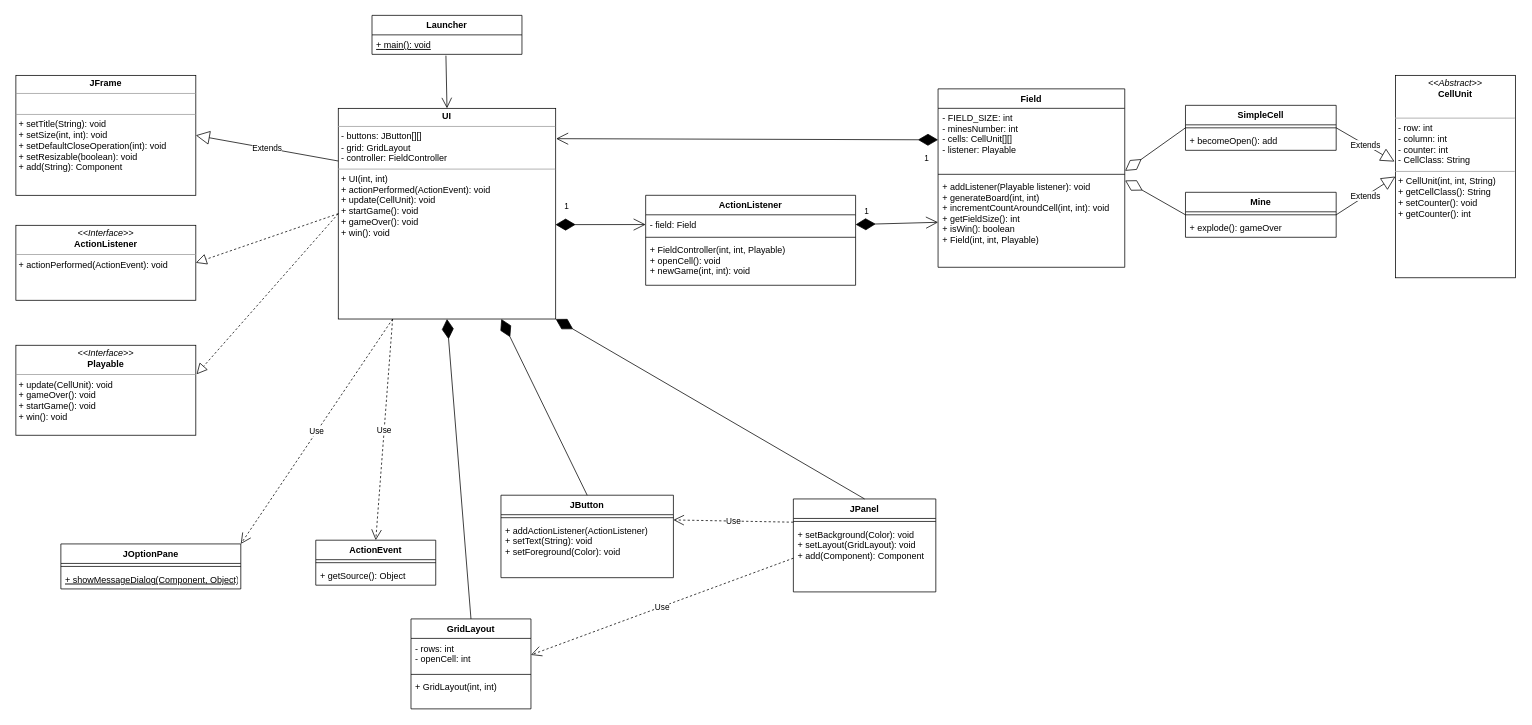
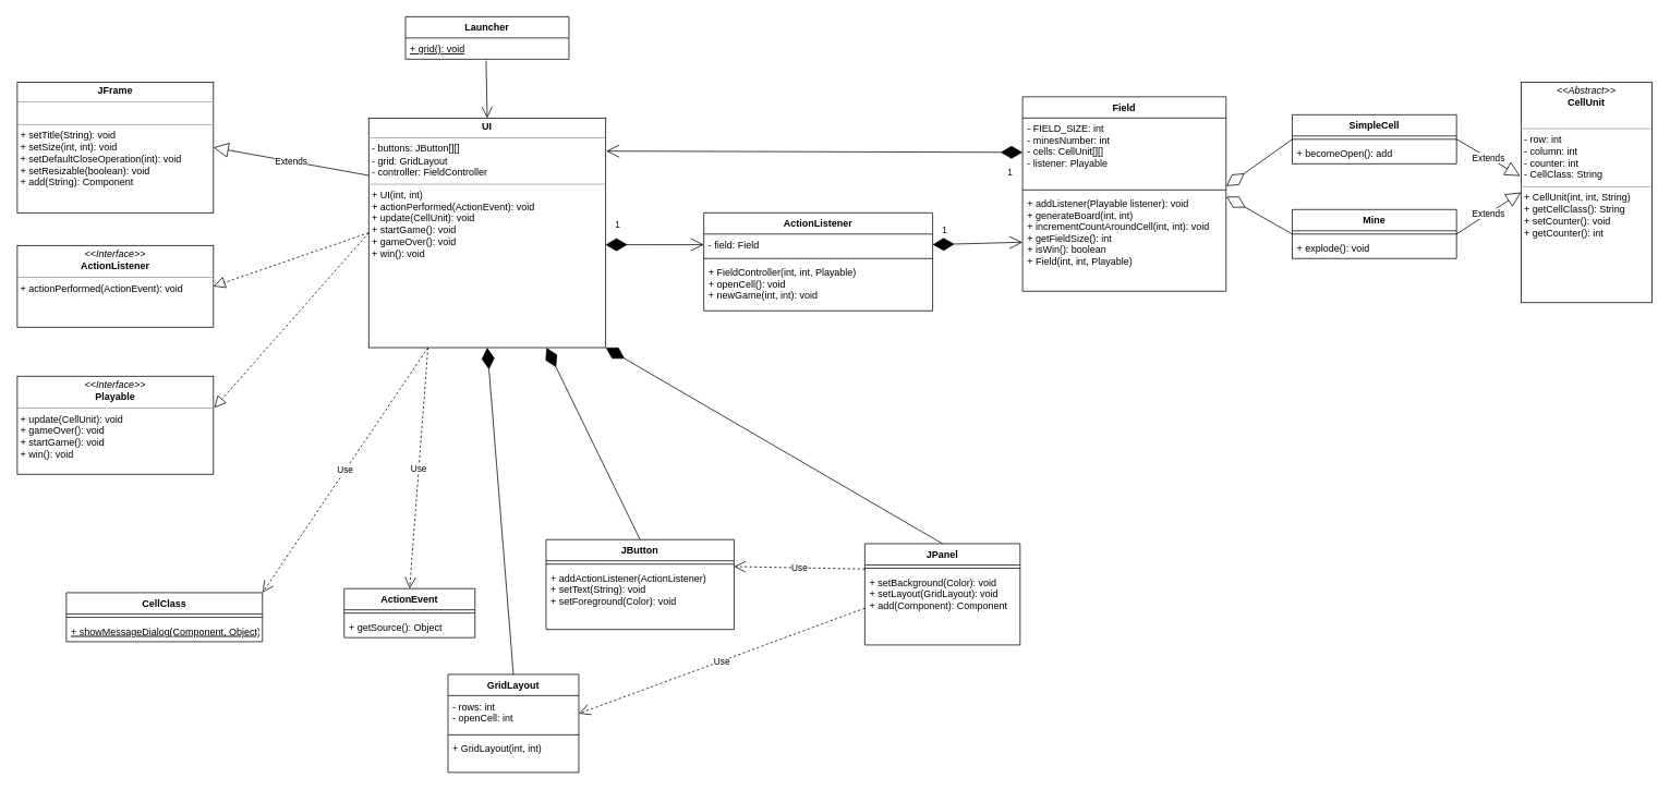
- <mxCell id="13" value="+ main(): void" style="text;strokeColor=none;fillColor=none;align=left;verticalAlign=top;spacingLeft=4;spacingRight=4;overflow=hidden;rotatable=0;points=[[0,0.5],[1,0.5]];portConstraint=eastwest;fontStyle=4" parent="12" vertex="1"><mxGeometry y="26" width="200" height="26" as="geometry" /></mxCell>
+ <mxCell id="13" value="+ grid(): void" style="text;strokeColor=none;fillColor=none;align=left;verticalAlign=top;spacingLeft=4;spacingRight=4;overflow=hidden;rotatable=0;points=[[0,0.5],[1,0.5]];portConstraint=eastwest;fontStyle=4" parent="12" vertex="1"><mxGeometry y="26" width="200" height="26" as="geometry" /></mxCell>
- <mxCell id="30" value="+ explode(): gameOver" style="text;strokeColor=none;fillColor=none;align=left;verticalAlign=top;spacingLeft=4;spacingRight=4;overflow=hidden;rotatable=0;points=[[0,0.5],[1,0.5]];portConstraint=eastwest;" parent="28" vertex="1"><mxGeometry y="34" width="201" height="26" as="geometry" /></mxCell>
+ <mxCell id="30" value="+ explode(): void" style="text;strokeColor=none;fillColor=none;align=left;verticalAlign=top;spacingLeft=4;spacingRight=4;overflow=hidden;rotatable=0;points=[[0,0.5],[1,0.5]];portConstraint=eastwest;" parent="28" vertex="1"><mxGeometry y="34" width="201" height="26" as="geometry" /></mxCell>
- <mxCell id="51" value="JOptionPane" style="swimlane;fontStyle=1;align=center;verticalAlign=top;childLayout=stackLayout;horizontal=1;startSize=26;horizontalStack=0;resizeParent=1;resizeParentMax=0;resizeLast=0;collapsible=1;marginBottom=0;" vertex="1" parent="1"><mxGeometry x="80" y="725" width="240" height="60" as="geometry" /></mxCell>
+ <mxCell id="51" value="CellClass" style="swimlane;fontStyle=1;align=center;verticalAlign=top;childLayout=stackLayout;horizontal=1;startSize=26;horizontalStack=0;resizeParent=1;resizeParentMax=0;resizeLast=0;collapsible=1;marginBottom=0;" vertex="1" parent="1"><mxGeometry x="80" y="725" width="240" height="60" as="geometry" /></mxCell>
